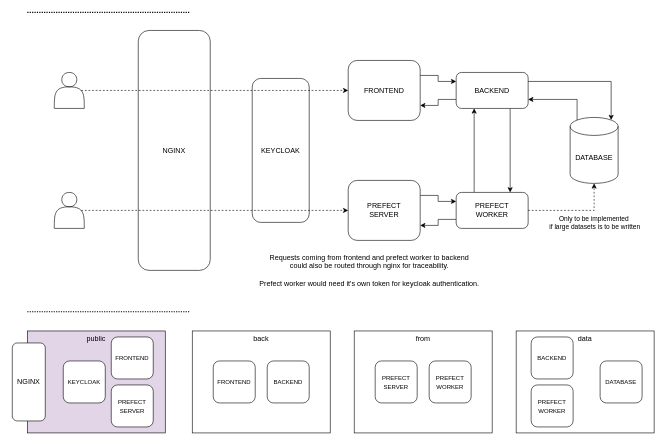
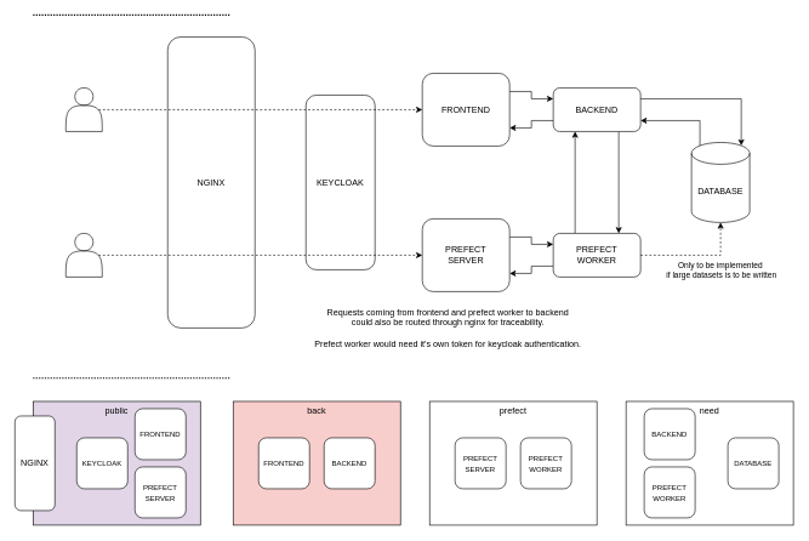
- <mxCell id="32" value="from" style="rounded=0;whiteSpace=wrap;html=1;verticalAlign=top;" vertex="1" parent="1"><mxGeometry x="590" y="551" width="230" height="170" as="geometry" /></mxCell>
+ <mxCell id="32" value="prefect" style="rounded=0;whiteSpace=wrap;html=1;verticalAlign=top;" vertex="1" parent="1"><mxGeometry x="590" y="551" width="230" height="170" as="geometry" /></mxCell>
- <mxCell id="35" value="data" style="rounded=0;whiteSpace=wrap;html=1;verticalAlign=top;" vertex="1" parent="1"><mxGeometry x="860" y="551" width="230" height="170" as="geometry" /></mxCell>
+ <mxCell id="35" value="need" style="rounded=0;whiteSpace=wrap;html=1;verticalAlign=top;" vertex="1" parent="1"><mxGeometry x="860" y="551" width="230" height="170" as="geometry" /></mxCell>
- <mxCell id="29" value="back" style="rounded=0;whiteSpace=wrap;html=1;verticalAlign=top;" vertex="1" parent="1"><mxGeometry x="320" y="551" width="230" height="170" as="geometry" /></mxCell>
+ <mxCell id="29" value="back" style="rounded=0;whiteSpace=wrap;html=1;verticalAlign=top;fillColor=#f8cecc;" vertex="1" parent="1"><mxGeometry x="320" y="551" width="230" height="170" as="geometry" /></mxCell>
